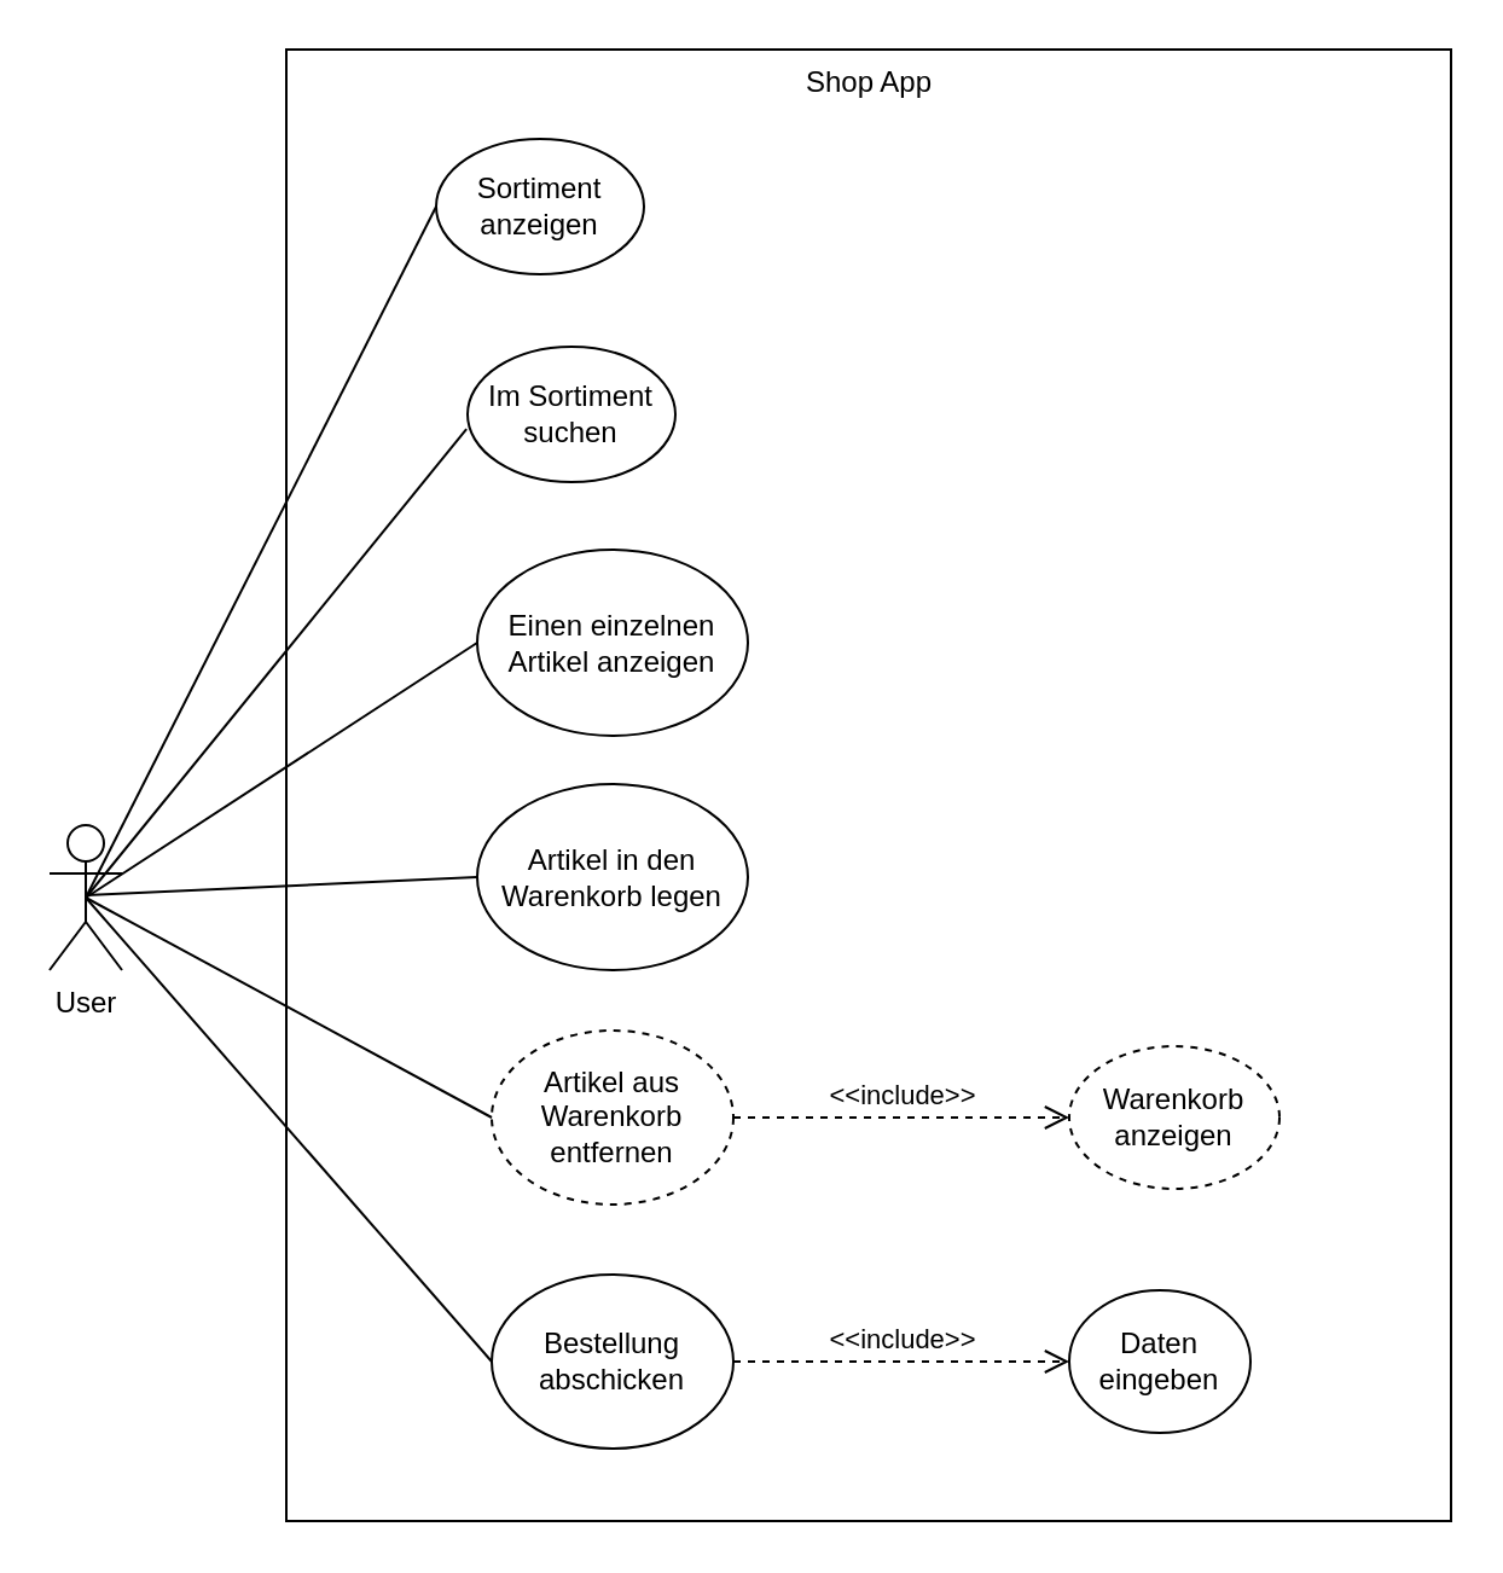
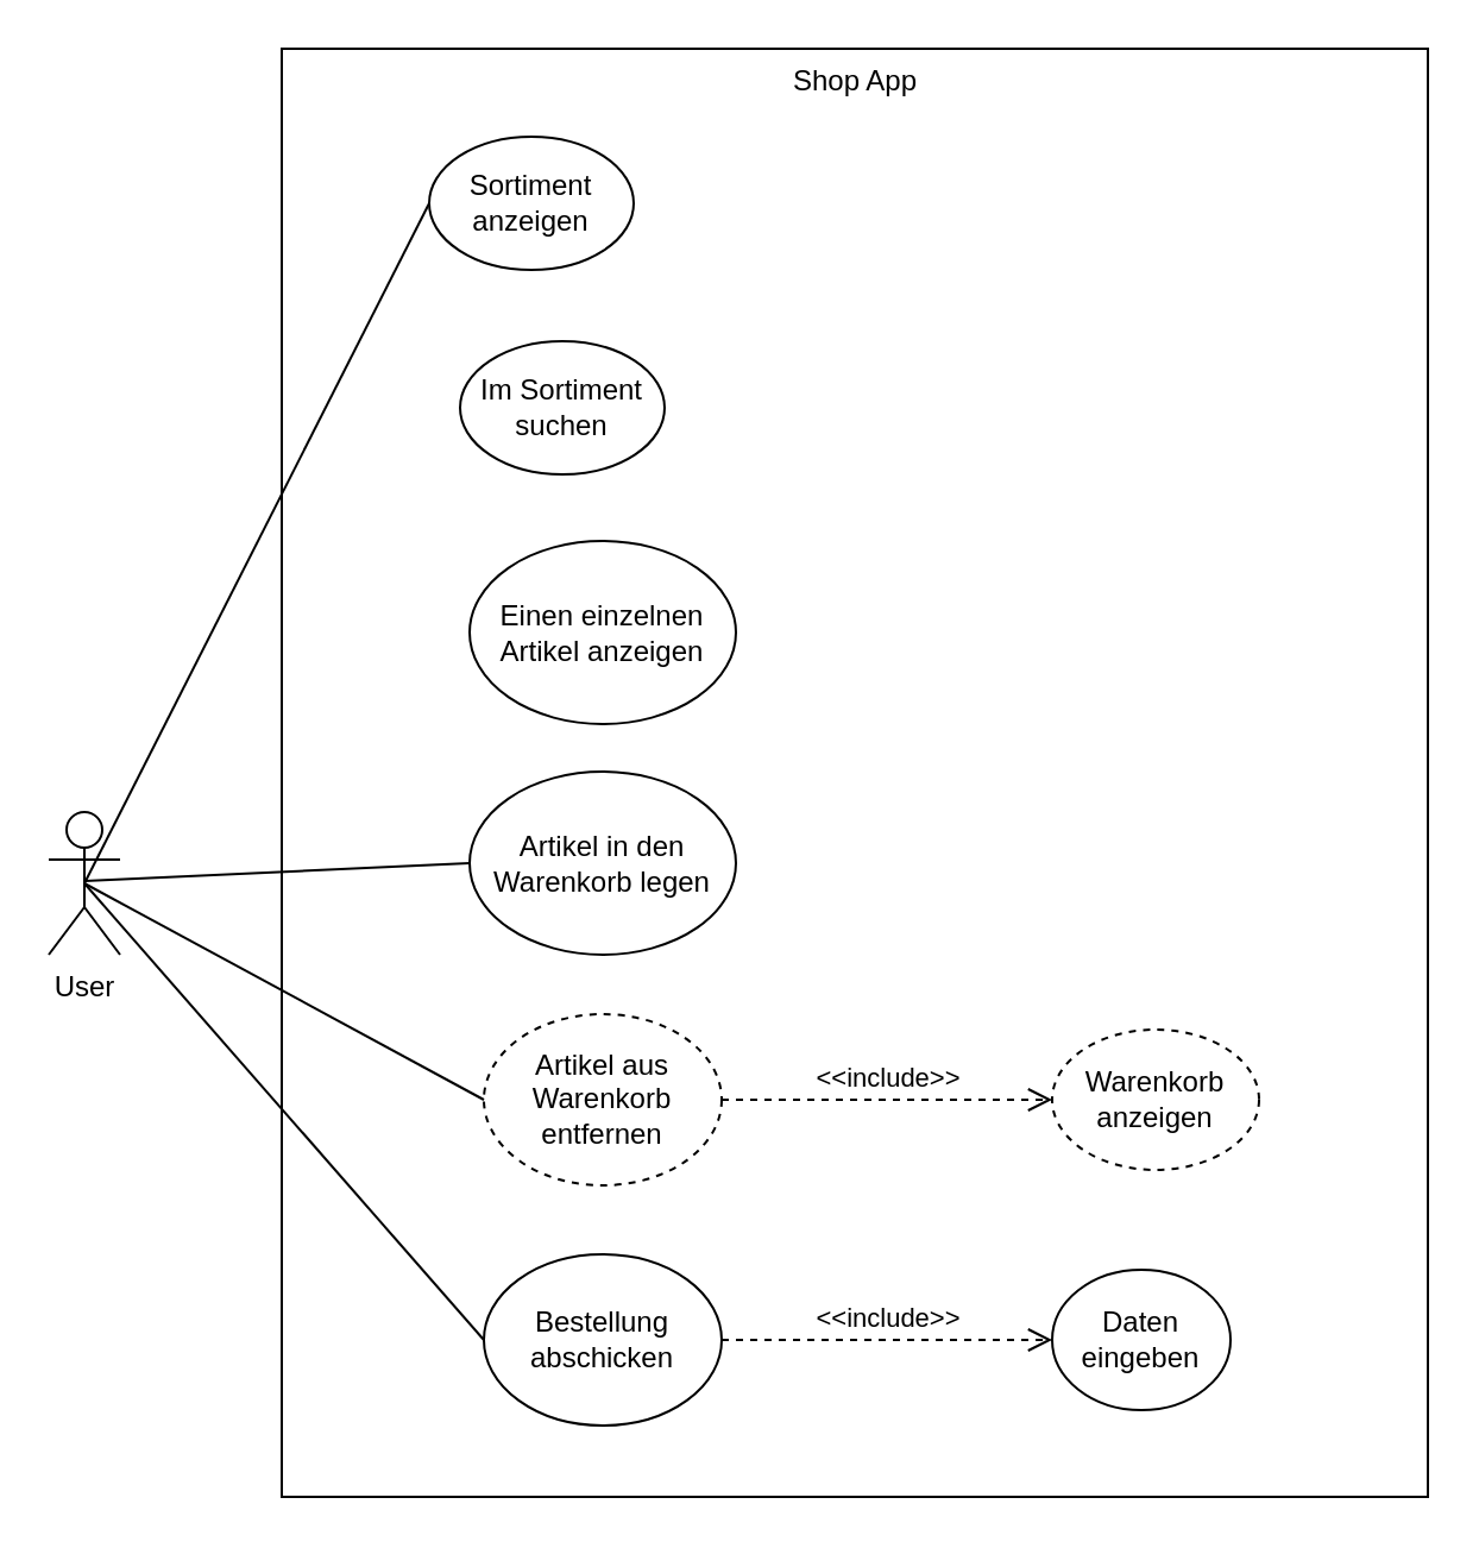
- <mxCell id="9" value="" style="endArrow=none;html=1;rounded=0;exitX=0.5;exitY=0.5;exitDx=0;exitDy=0;exitPerimeter=0;entryX=-0.005;entryY=0.609;entryDx=0;entryDy=0;entryPerimeter=0;" edge="1" parent="1" source="2" target="5"><mxGeometry relative="1" as="geometry"><mxPoint x="450" y="475" as="sourcePoint" /><mxPoint x="610" y="475" as="targetPoint" /></mxGeometry></mxCell>
- <mxCell id="11" value="" style="endArrow=none;html=1;rounded=0;exitX=0.5;exitY=0.5;exitDx=0;exitDy=0;exitPerimeter=0;entryX=0;entryY=0.5;entryDx=0;entryDy=0;" edge="1" parent="1" source="2" target="6"><mxGeometry relative="1" as="geometry"><mxPoint x="45" y="381" as="sourcePoint" /><mxPoint x="238.57" y="239.104" as="targetPoint" /></mxGeometry></mxCell>
